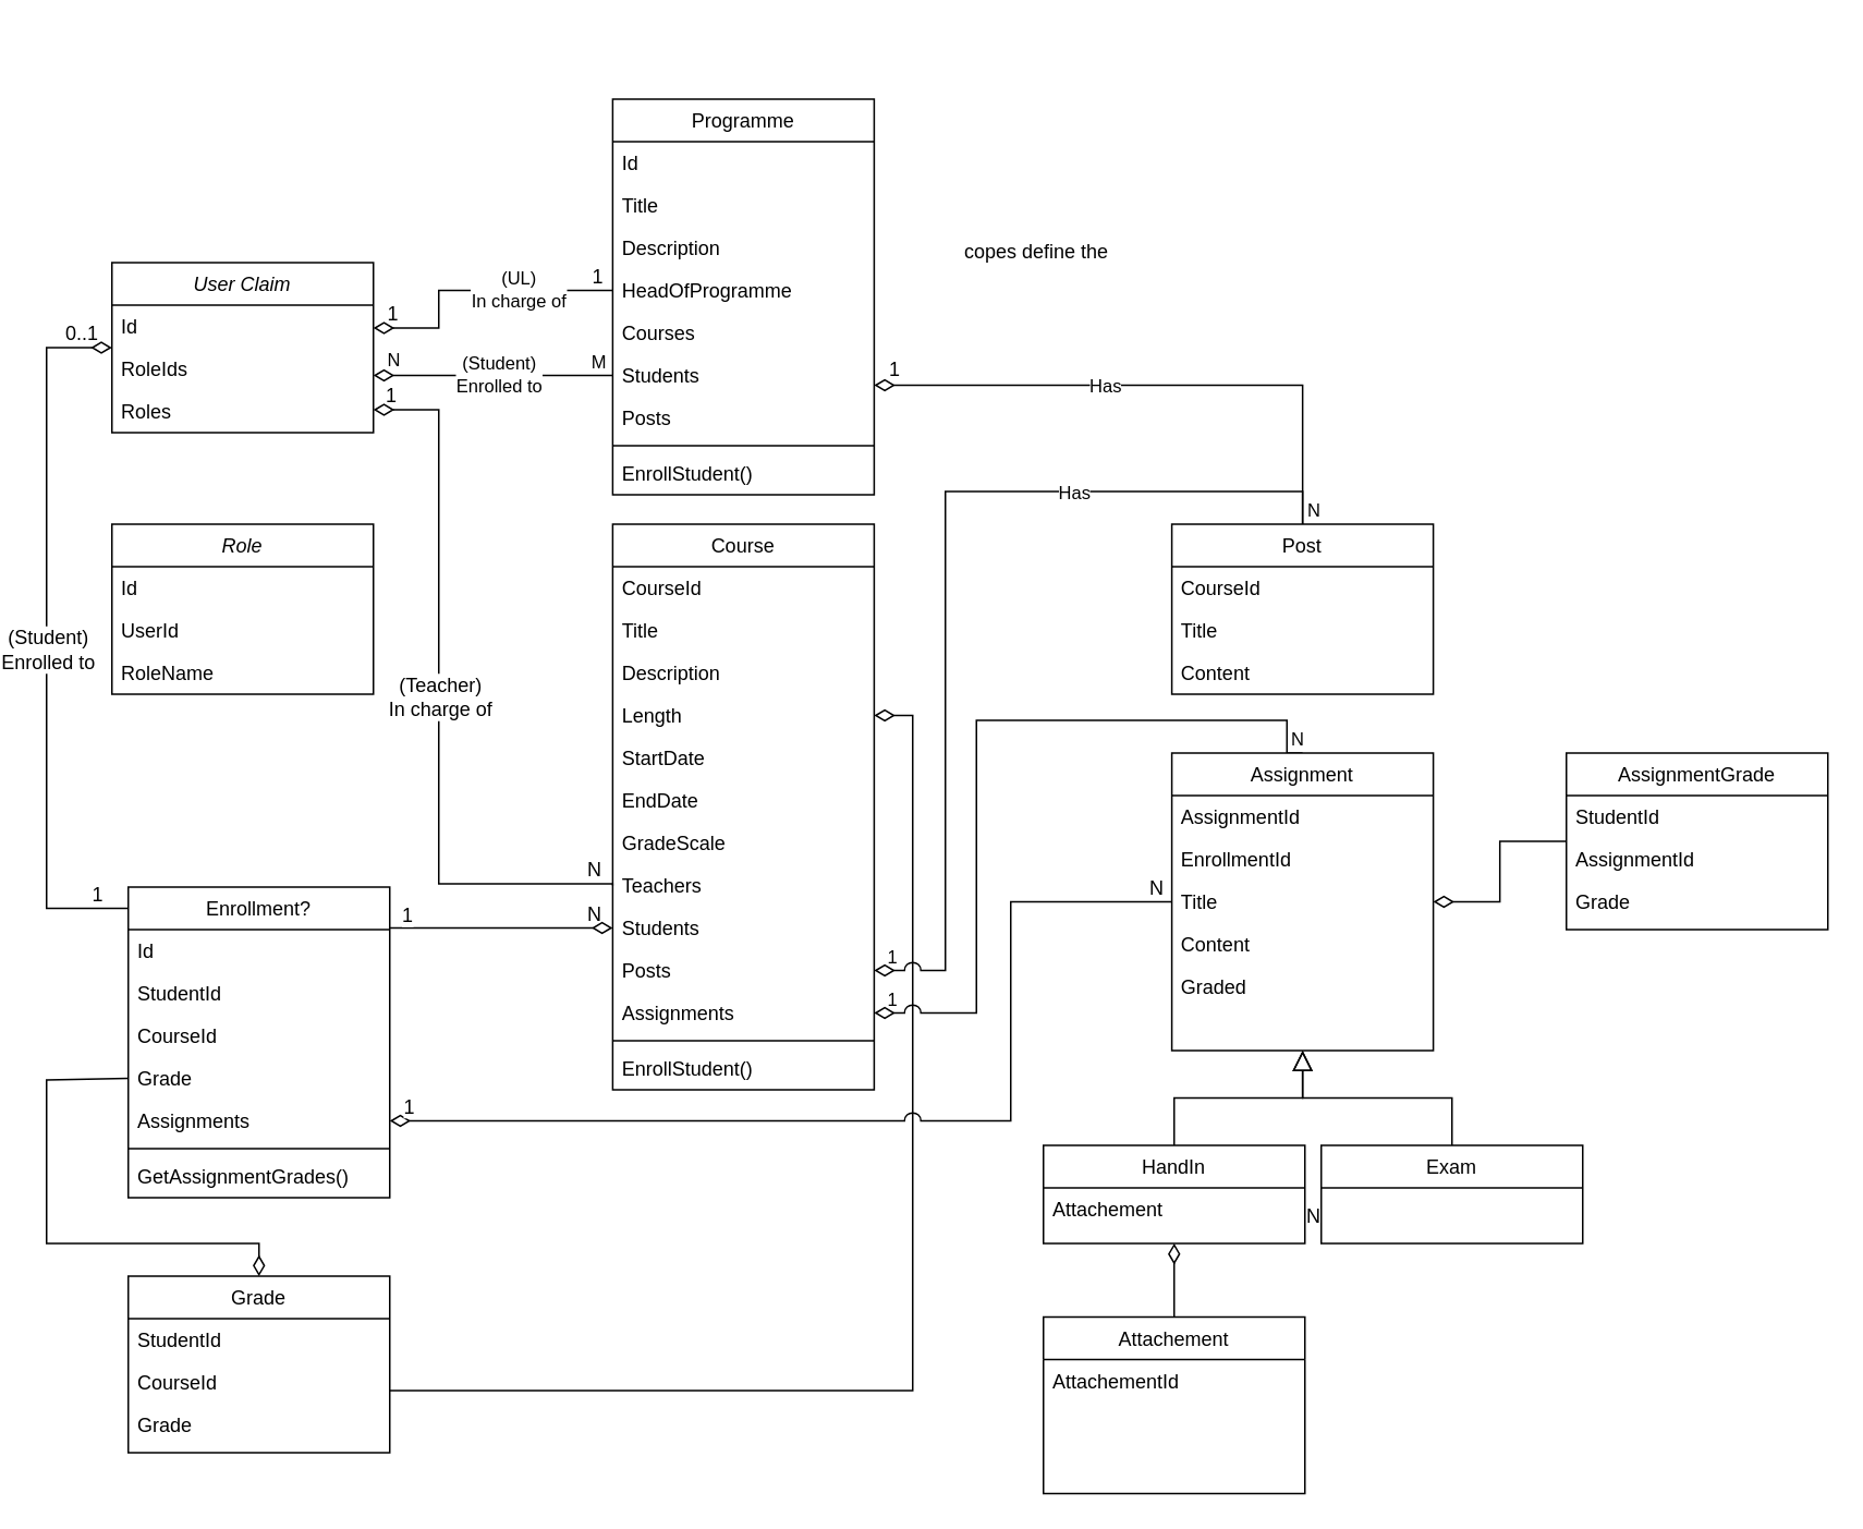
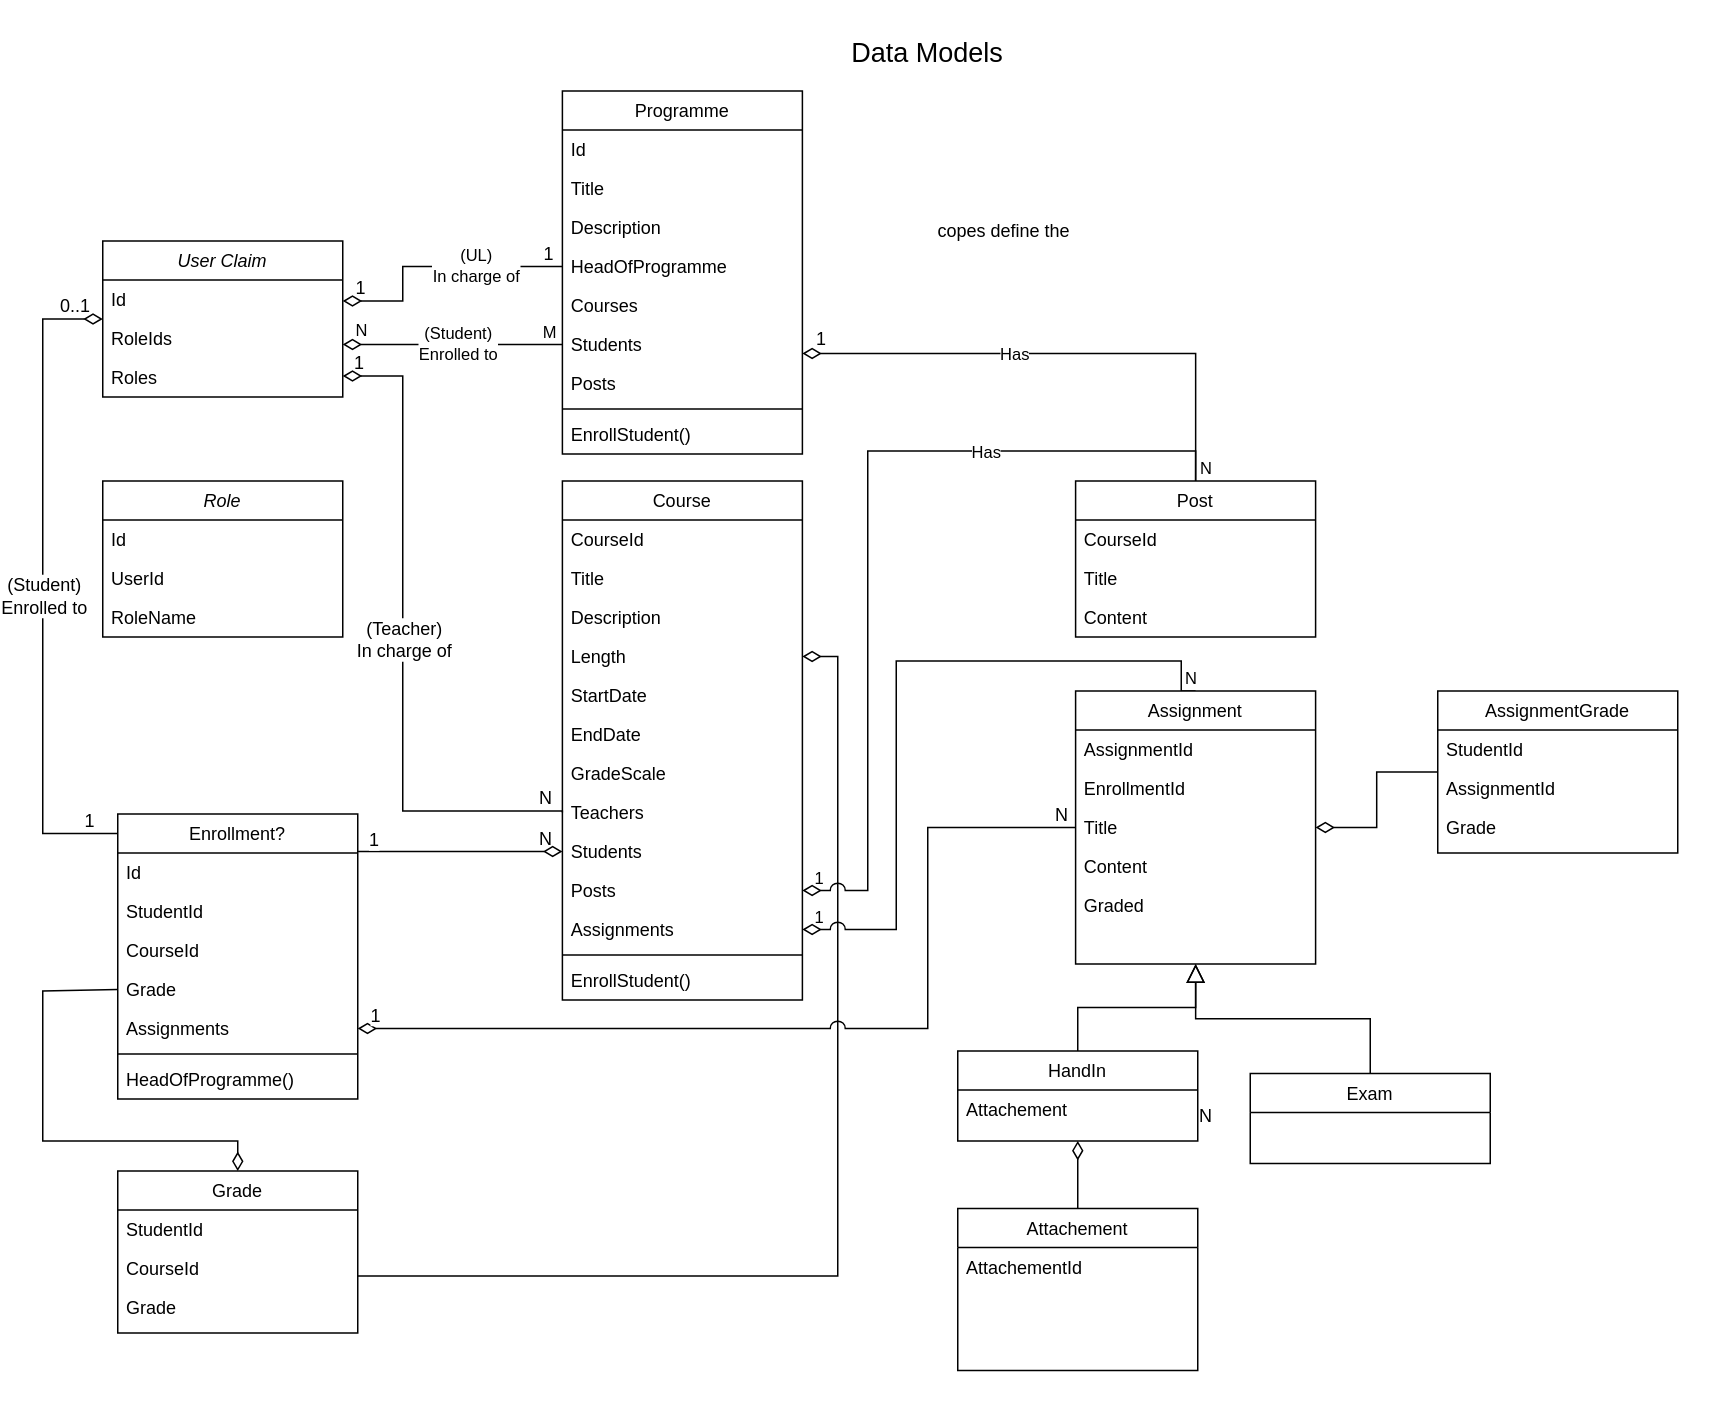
+ <mxCell id="101" value="Data Models" style="text;html=1;strokeColor=none;fillColor=none;align=center;verticalAlign=middle;whiteSpace=wrap;rounded=0;fontSize=18;" vertex="1" parent="1"><mxGeometry x="490" width="240" height="30" as="geometry" y="20" /></mxCell>
- <mxCell id="105" value="copes define the" style="text;whiteSpace=wrap;html=1;fontSize=12;" vertex="1" parent="1"><mxGeometry x="580" y="140" width="110" height="30" as="geometry" /></mxCell>
+ <mxCell id="105" value="copes define the" style="text;whiteSpace=wrap;html=1;fontSize=12;" vertex="1" parent="1"><mxGeometry x="615" y="140" width="110" height="30" as="geometry" /></mxCell>
- <mxCell id="65" value="GetAssignmentGrades()" style="text;align=left;verticalAlign=top;spacingLeft=4;spacingRight=4;overflow=hidden;rotatable=0;points=[[0,0.5],[1,0.5]];portConstraint=eastwest;" parent="58" vertex="1"><mxGeometry y="164" width="160" height="26" as="geometry" /></mxCell>
+ <mxCell id="65" value="HeadOfProgramme()" style="text;align=left;verticalAlign=top;spacingLeft=4;spacingRight=4;overflow=hidden;rotatable=0;points=[[0,0.5],[1,0.5]];portConstraint=eastwest;" parent="58" vertex="1"><mxGeometry y="164" width="160" height="26" as="geometry" /></mxCell>
- <mxCell id="74" value="Exam" style="swimlane;fontStyle=0;align=center;verticalAlign=top;childLayout=stackLayout;horizontal=1;startSize=26;horizontalStack=0;resizeParent=1;resizeLast=0;collapsible=1;marginBottom=0;rounded=0;shadow=0;strokeWidth=1;" parent="1" vertex="1"><mxGeometry x="800" y="700" width="160" height="60" as="geometry"><mxRectangle x="550" y="140" width="160" height="26" as="alternateBounds" /></mxGeometry></mxCell>
+ <mxCell id="74" value="Exam" style="swimlane;fontStyle=0;align=center;verticalAlign=top;childLayout=stackLayout;horizontal=1;startSize=26;horizontalStack=0;resizeParent=1;resizeLast=0;collapsible=1;marginBottom=0;rounded=0;shadow=0;strokeWidth=1;" parent="1" vertex="1"><mxGeometry x="825" y="715" width="160" height="60" as="geometry"><mxRectangle x="550" y="140" width="160" height="26" as="alternateBounds" /></mxGeometry></mxCell>
